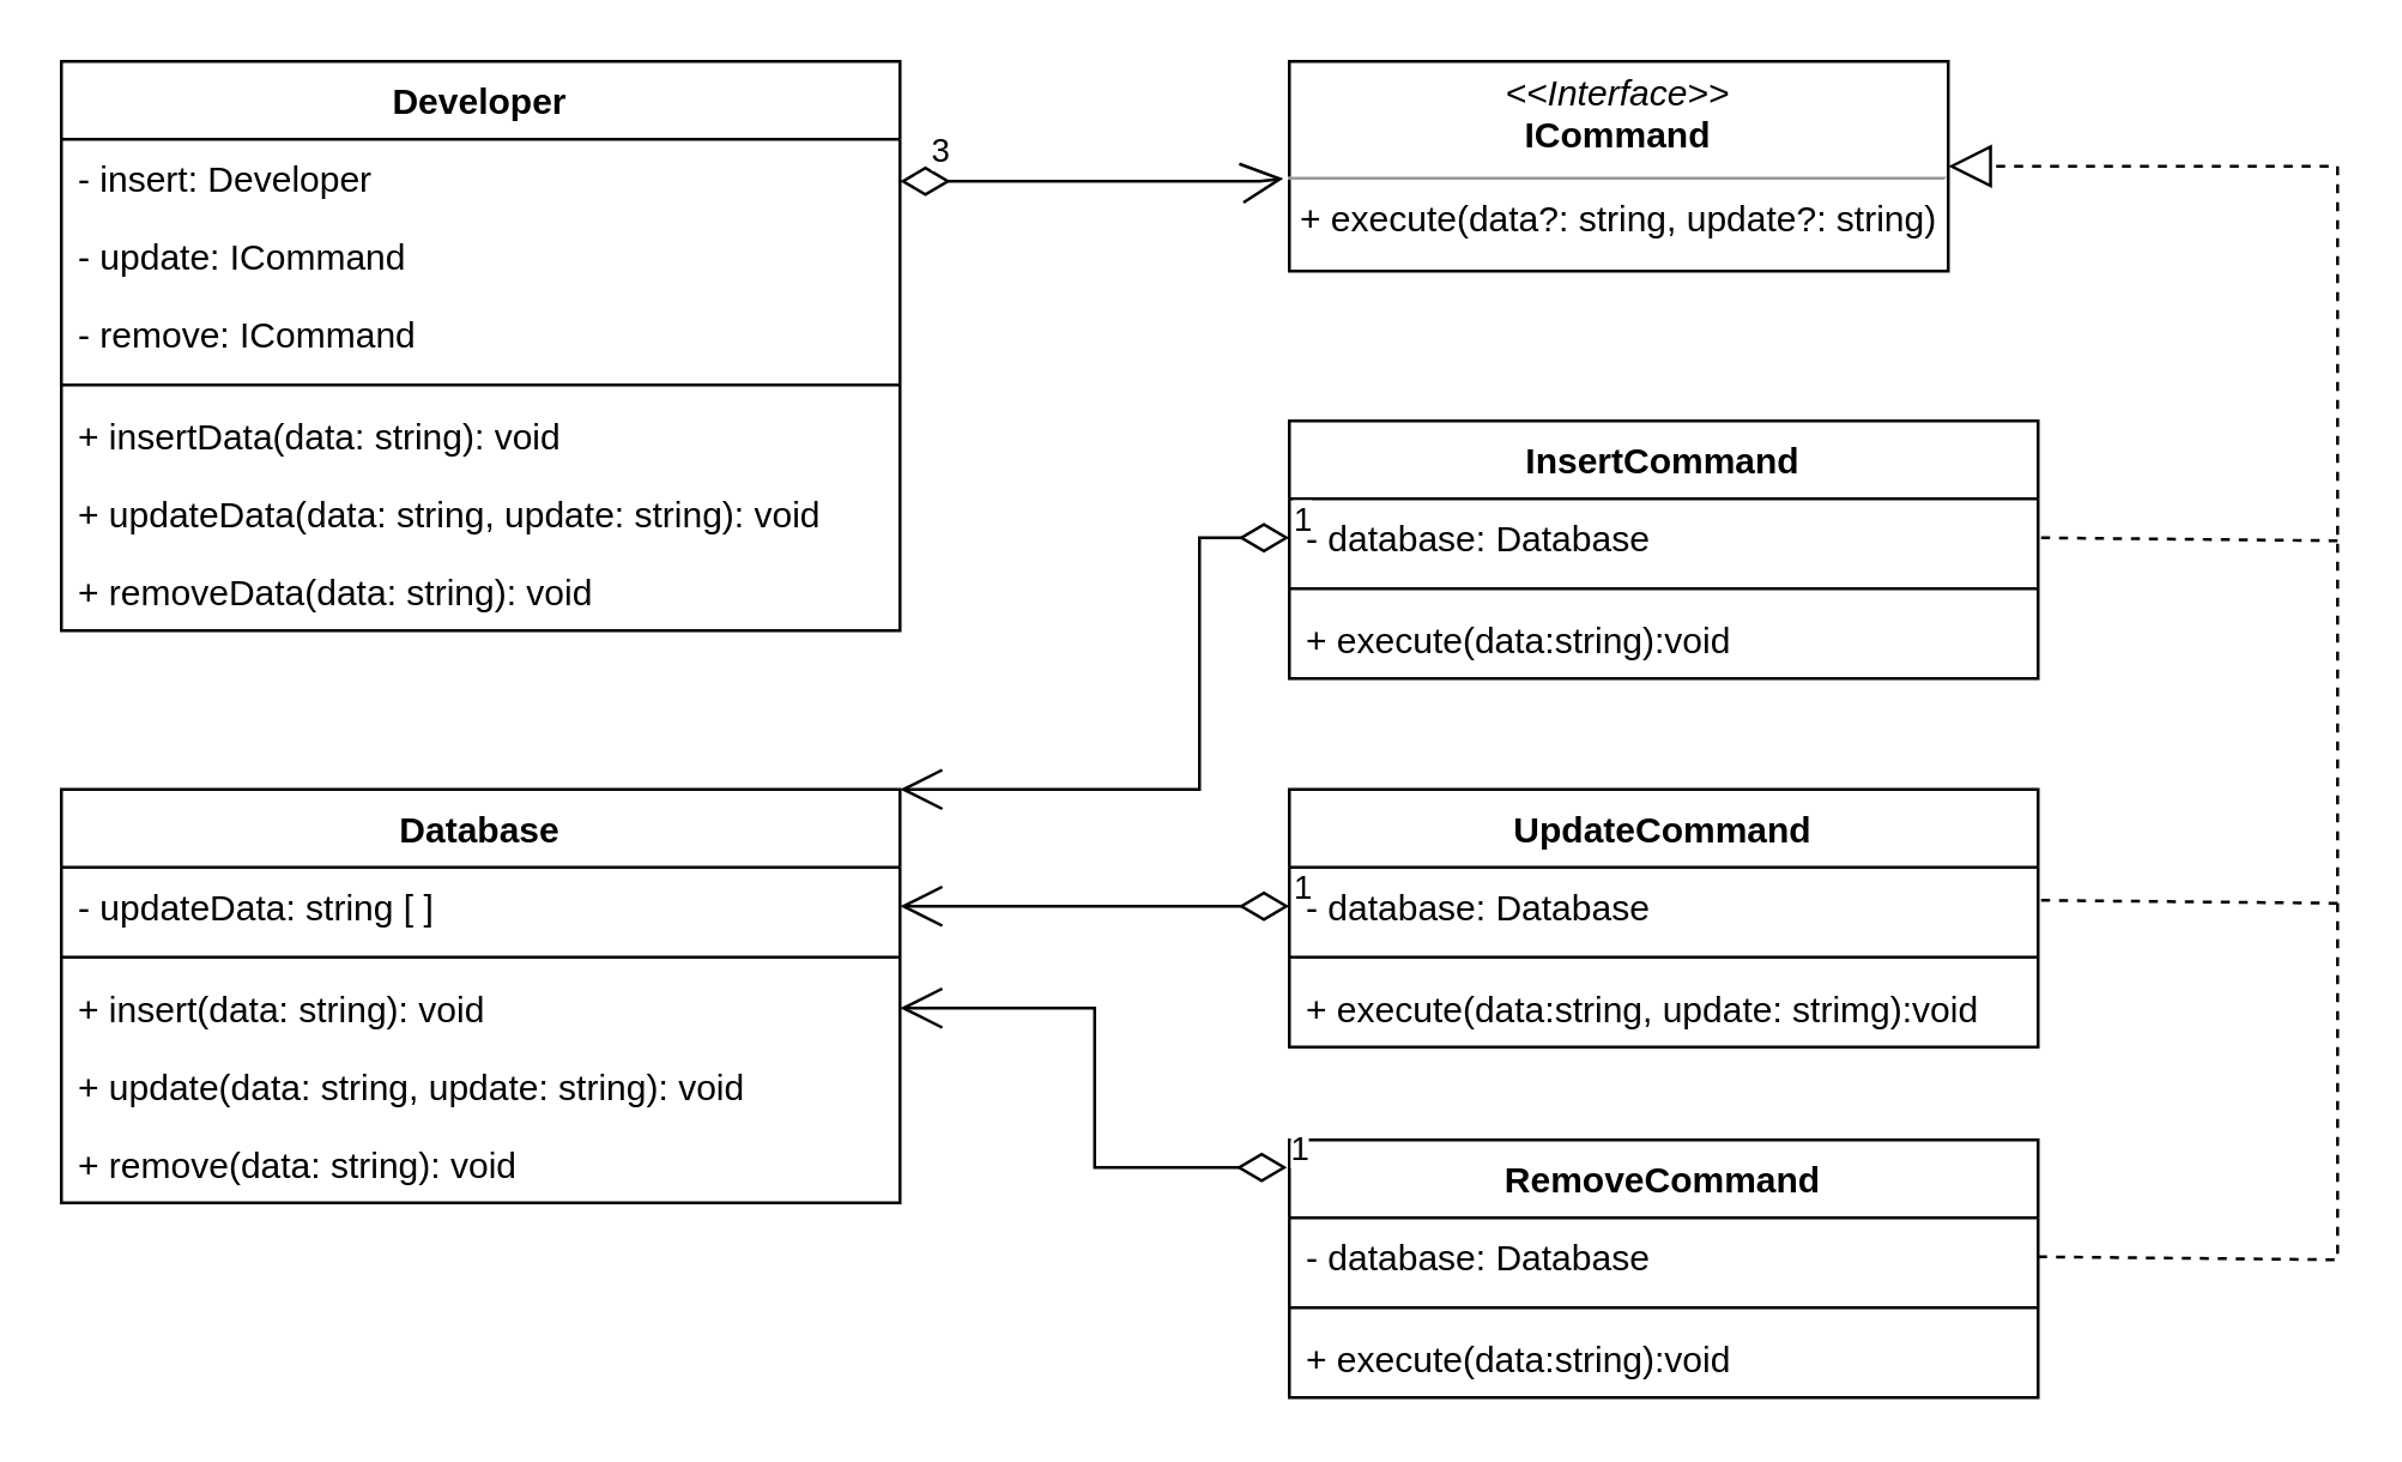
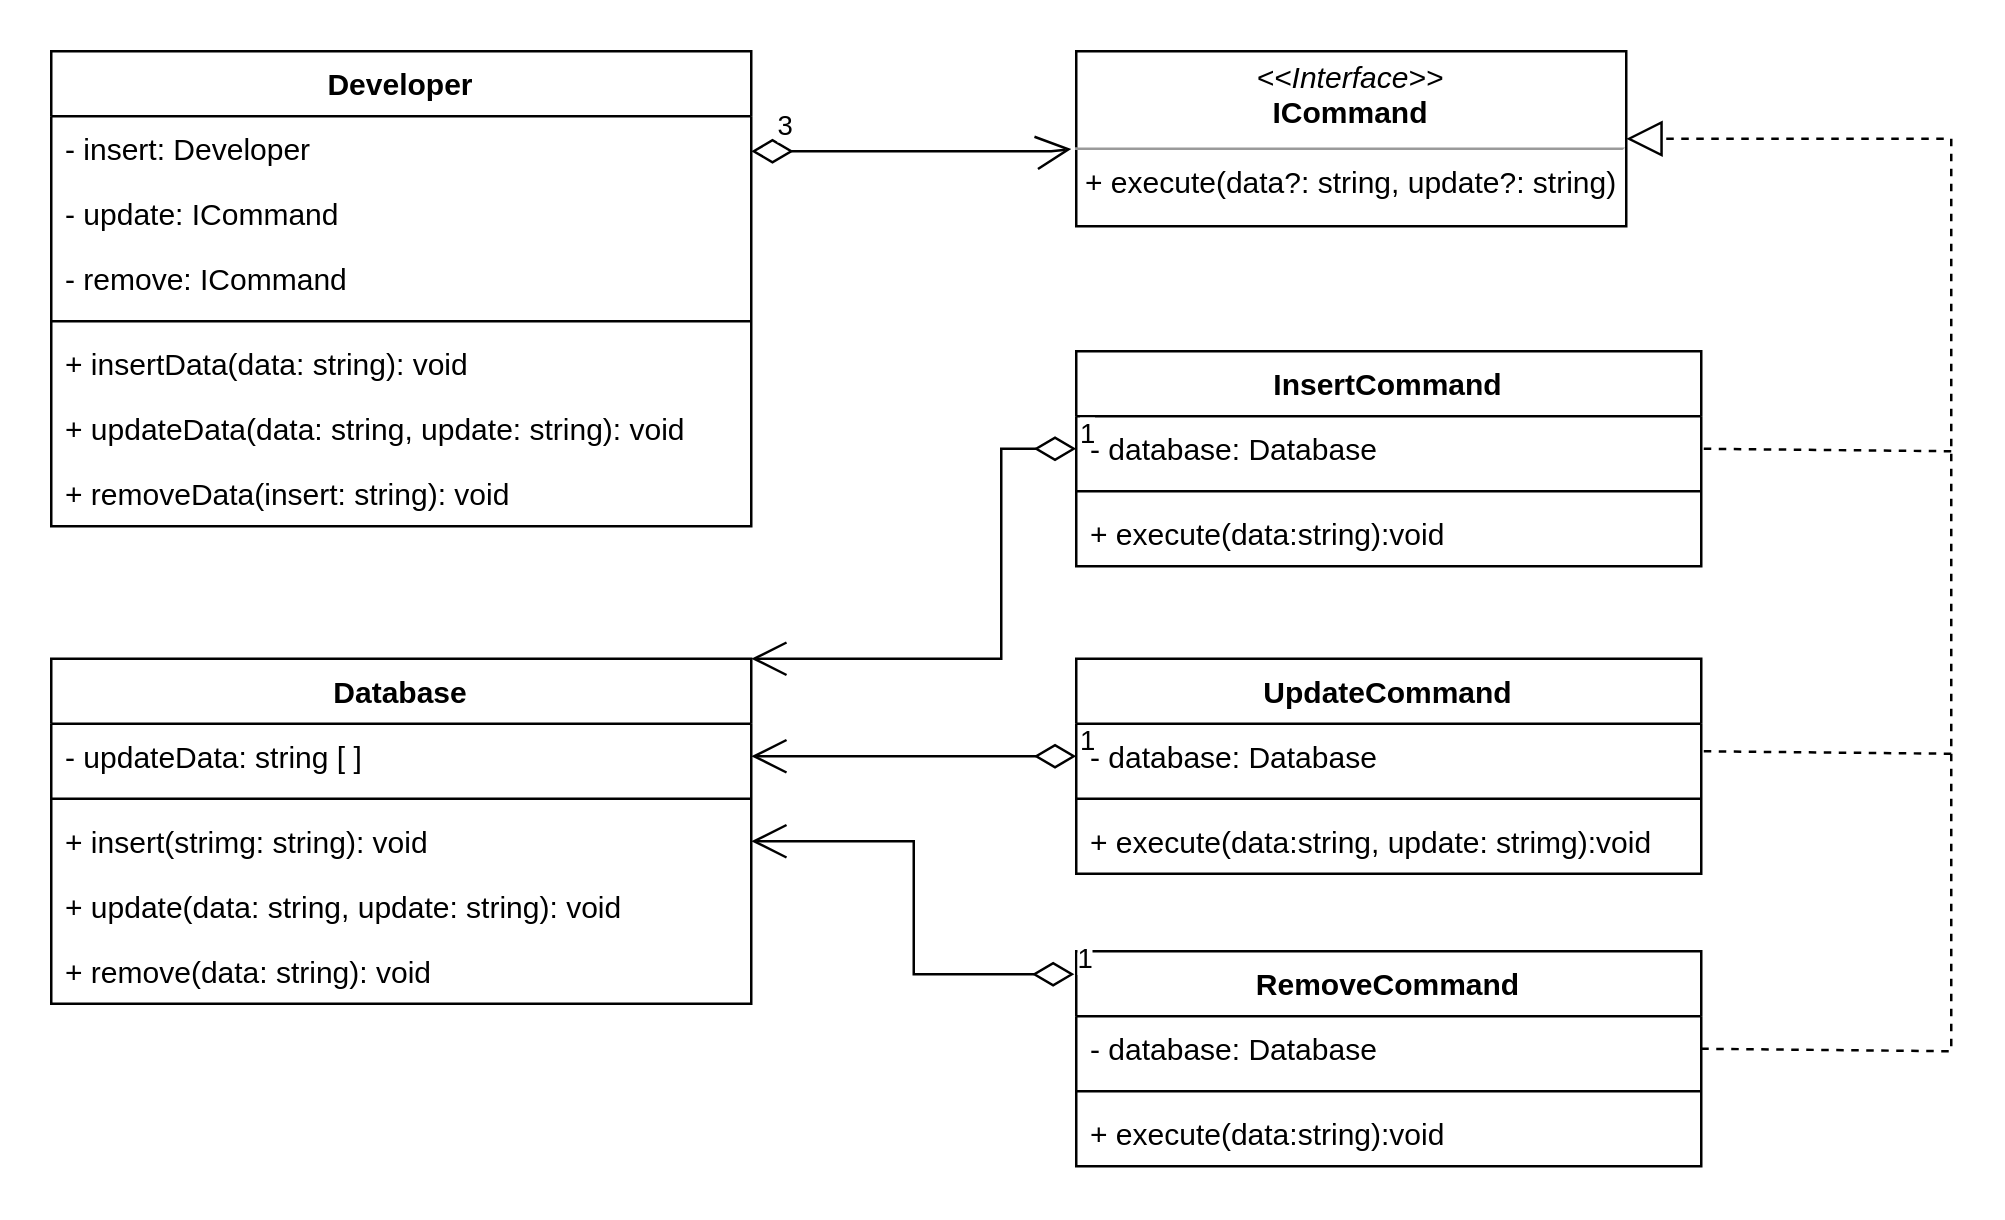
- <mxCell id="9" value="+ removeData(data: string): void" style="text;strokeColor=none;fillColor=none;align=left;verticalAlign=top;spacingLeft=4;spacingRight=4;overflow=hidden;rotatable=0;points=[[0,0.5],[1,0.5]];portConstraint=eastwest;" parent="2" vertex="1"><mxGeometry y="164" width="280" height="26" as="geometry" /></mxCell>
+ <mxCell id="9" value="+ removeData(insert: string): void" style="text;strokeColor=none;fillColor=none;align=left;verticalAlign=top;spacingLeft=4;spacingRight=4;overflow=hidden;rotatable=0;points=[[0,0.5],[1,0.5]];portConstraint=eastwest;" parent="2" vertex="1"><mxGeometry y="164" width="280" height="26" as="geometry" /></mxCell>
- <mxCell id="27" value="+ insert(data: string): void" style="text;strokeColor=none;fillColor=none;align=left;verticalAlign=top;spacingLeft=4;spacingRight=4;overflow=hidden;rotatable=0;points=[[0,0.5],[1,0.5]];portConstraint=eastwest;" parent="24" vertex="1"><mxGeometry y="60" width="280" height="26" as="geometry" /></mxCell>
+ <mxCell id="27" value="+ insert(strimg: string): void" style="text;strokeColor=none;fillColor=none;align=left;verticalAlign=top;spacingLeft=4;spacingRight=4;overflow=hidden;rotatable=0;points=[[0,0.5],[1,0.5]];portConstraint=eastwest;" parent="24" vertex="1"><mxGeometry y="60" width="280" height="26" as="geometry" /></mxCell>
